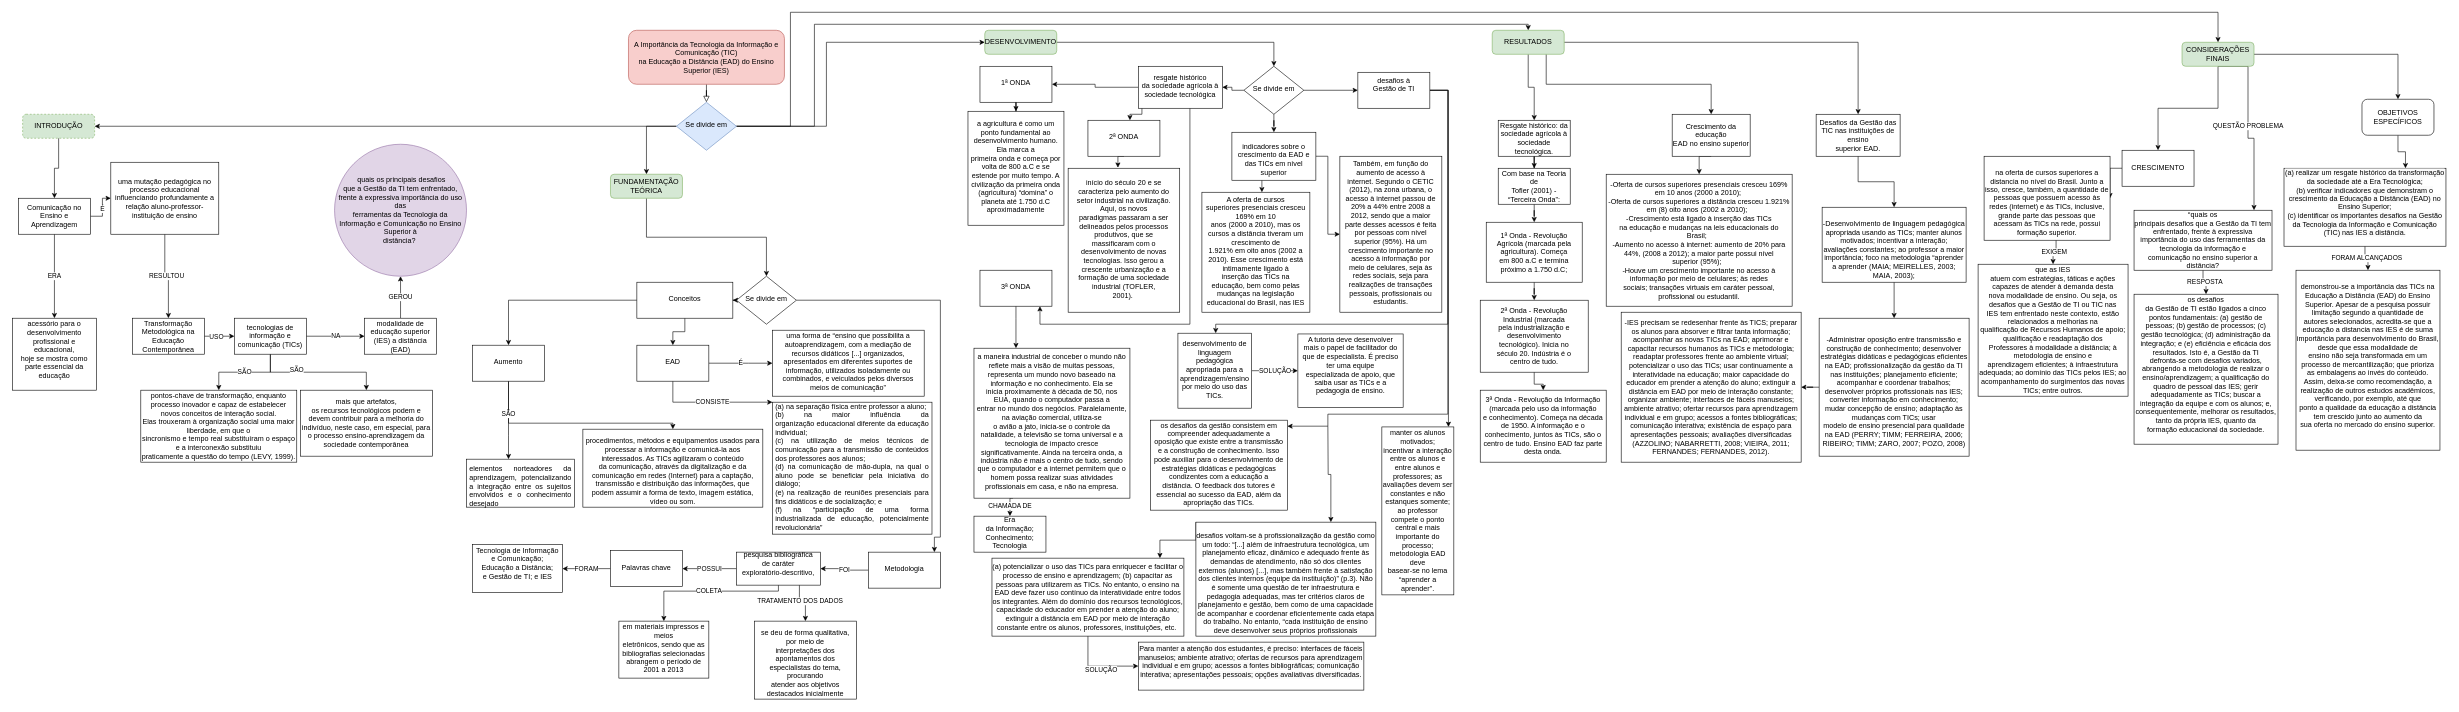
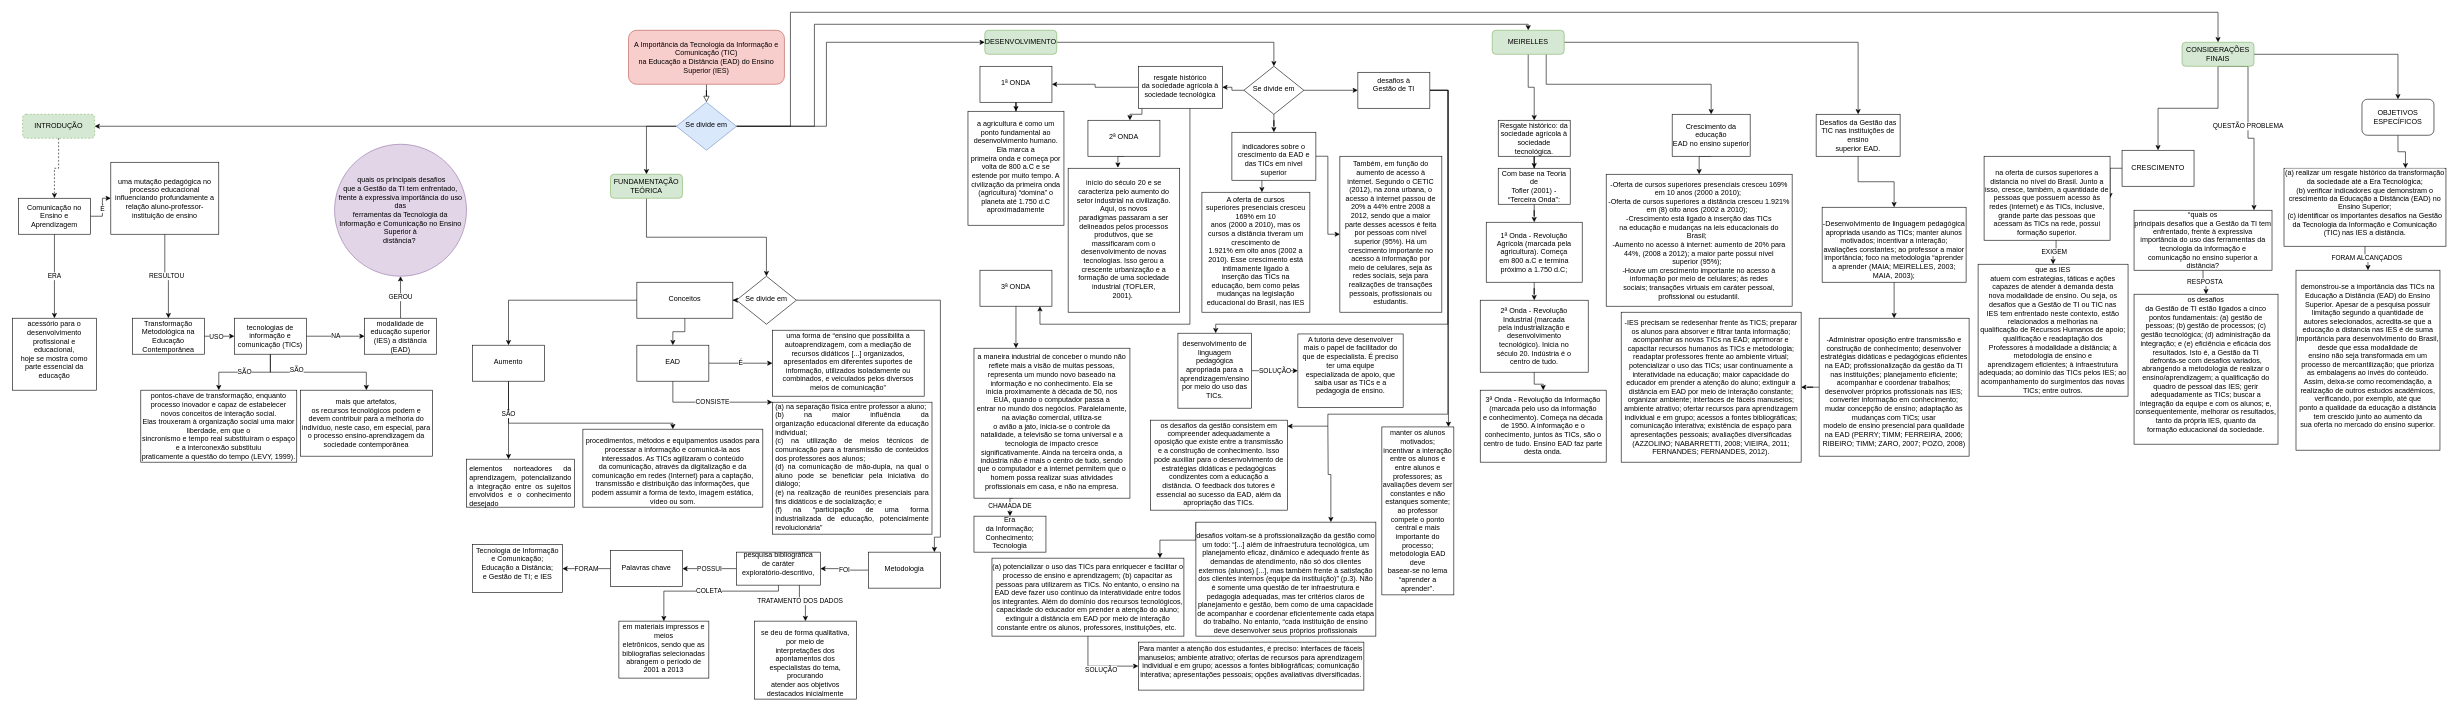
- <mxCell id="16" value="RESULTADOS" style="rounded=1;whiteSpace=wrap;html=1;fontSize=12;glass=0;strokeWidth=1;shadow=0;fillColor=#d5e8d4;strokeColor=#82b366;" vertex="1" parent="1"><mxGeometry x="2487" y="50" width="120" height="40" as="geometry" /></mxCell>
+ <mxCell id="16" value="MEIRELLES" style="rounded=1;whiteSpace=wrap;html=1;fontSize=12;glass=0;strokeWidth=1;shadow=0;fillColor=#d5e8d4;strokeColor=#82b366;" vertex="1" parent="1"><mxGeometry x="2487" y="50" width="120" height="40" as="geometry" /></mxCell>
- <mxCell id="19" style="edgeStyle=orthogonalEdgeStyle;rounded=0;orthogonalLoop=1;jettySize=auto;html=1;exitX=0.5;exitY=1;exitDx=0;exitDy=0;entryX=0.5;entryY=0;entryDx=0;entryDy=0;" edge="1" parent="1" target="36" source="10"><mxGeometry relative="1" as="geometry"><mxPoint x="90" y="260" as="sourcePoint" /><mxPoint x="90" y="300" as="targetPoint" /></mxGeometry></mxCell>
+ <mxCell id="19" style="edgeStyle=orthogonalEdgeStyle;rounded=0;orthogonalLoop=1;jettySize=auto;html=1;exitX=0.5;exitY=1;exitDx=0;exitDy=0;entryX=0.5;entryY=0;entryDx=0;entryDy=0;dashed=1;" edge="1" parent="1" target="36" source="10"><mxGeometry relative="1" as="geometry"><mxPoint x="90" y="260" as="sourcePoint" /><mxPoint x="90" y="300" as="targetPoint" /></mxGeometry></mxCell>
